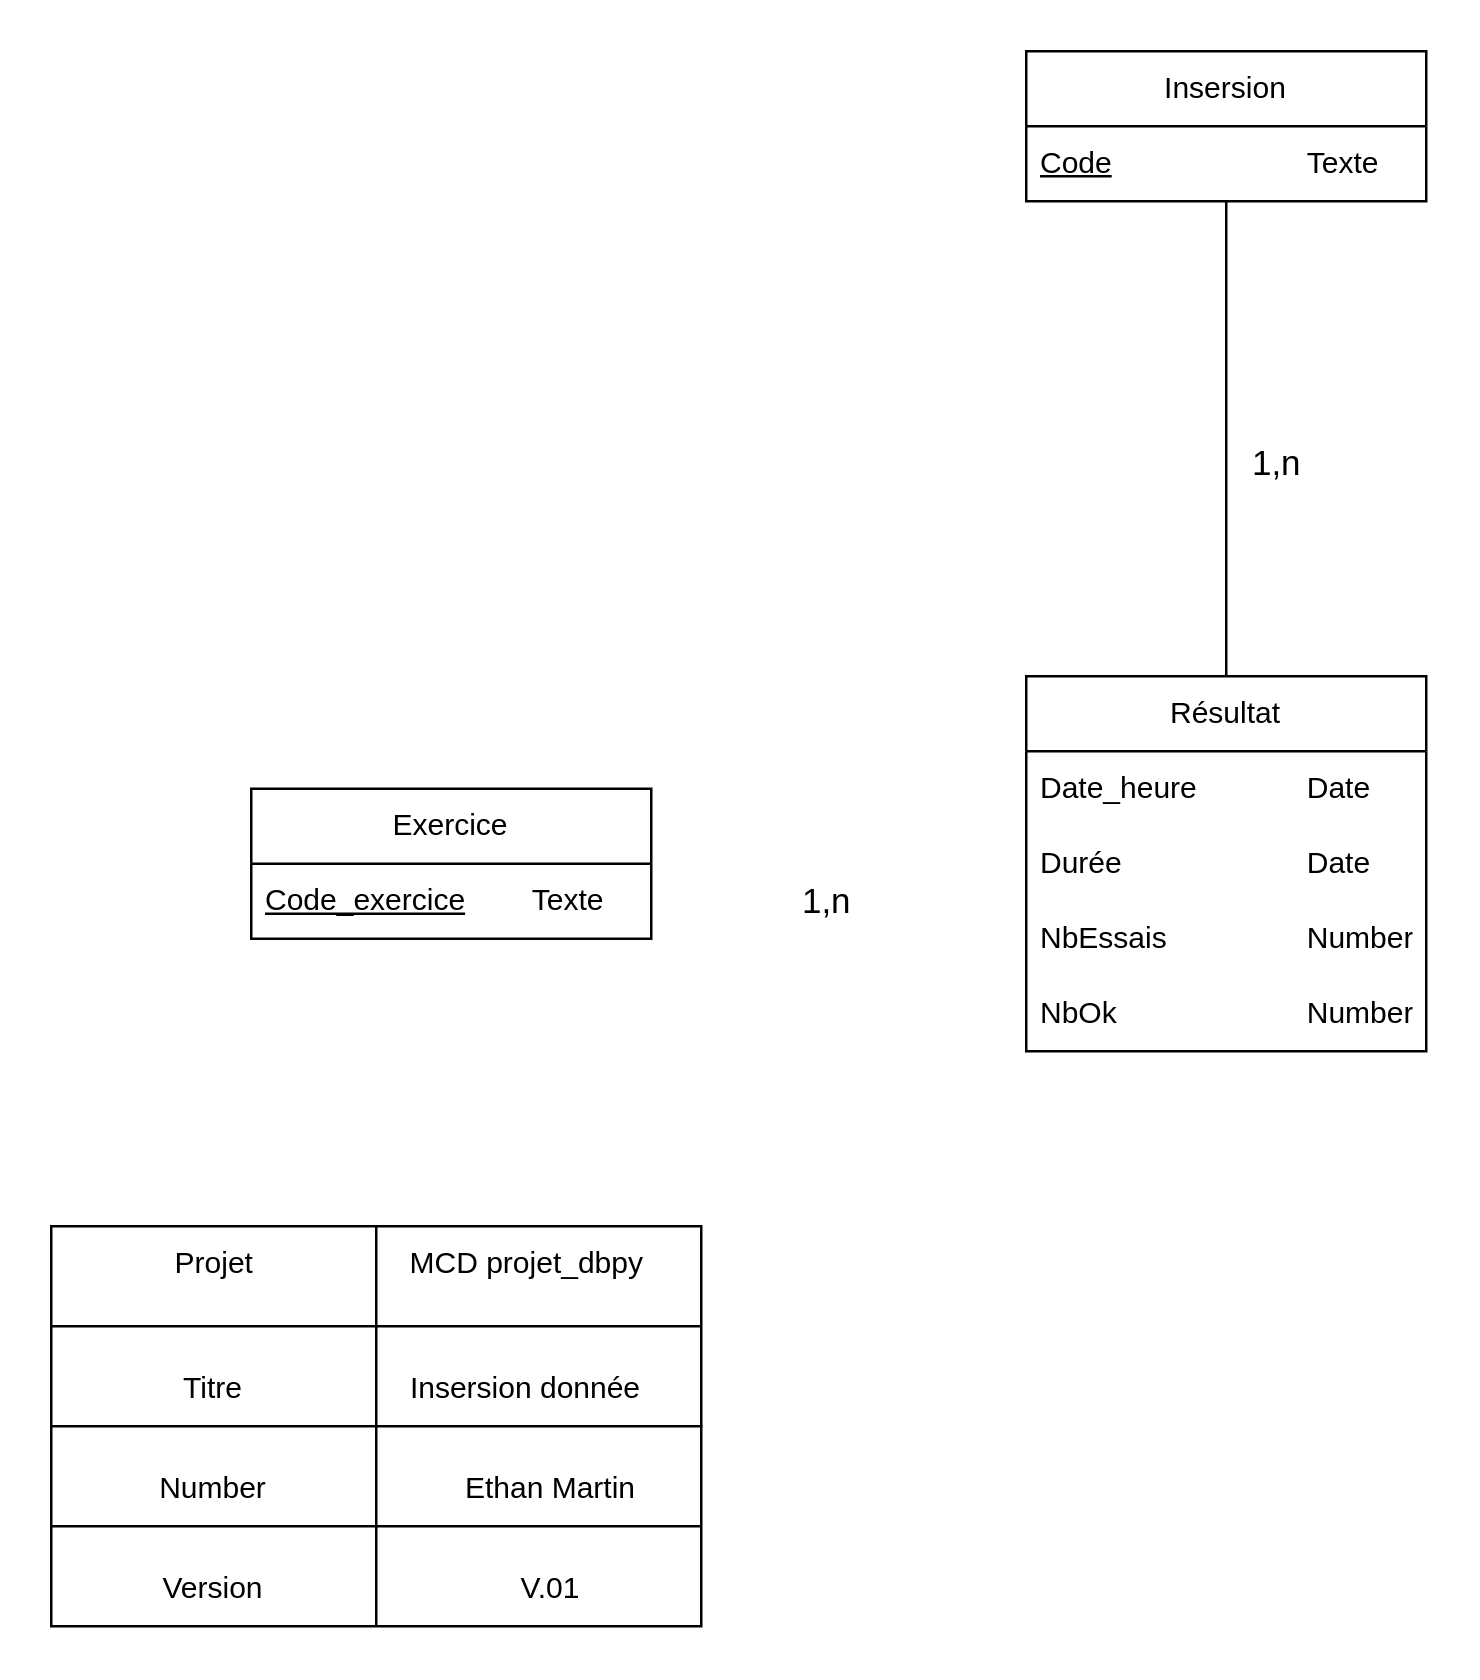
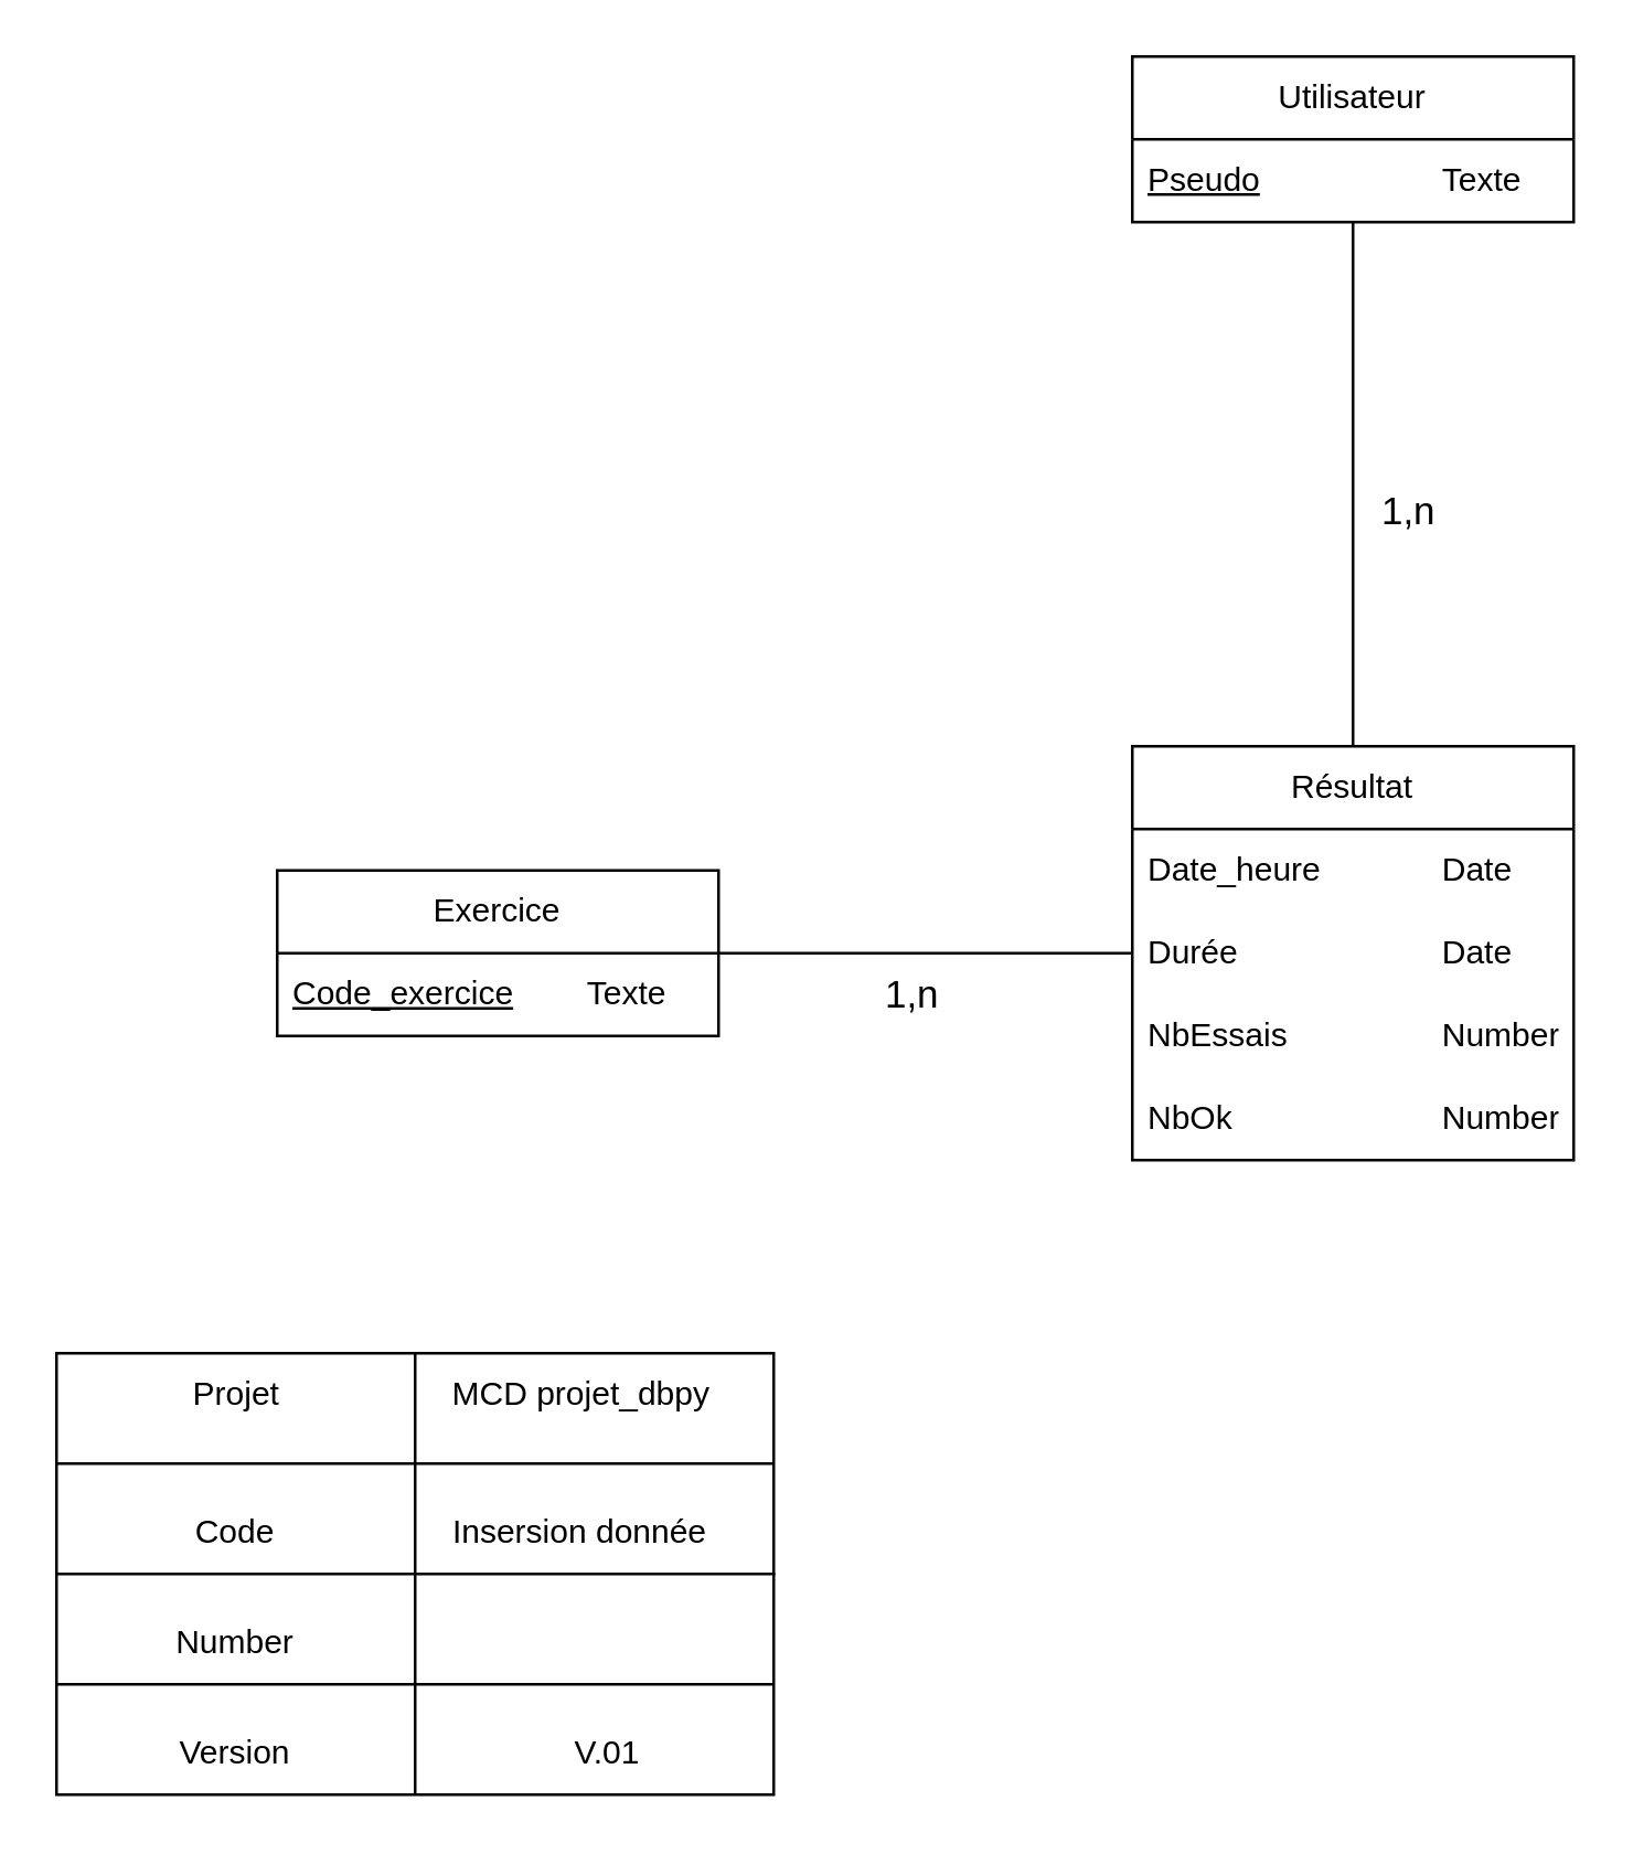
- <mxCell id="3" value="Insersion" style="swimlane;fontStyle=0;childLayout=stackLayout;horizontal=1;startSize=30;horizontalStack=0;resizeParent=1;resizeParentMax=0;resizeLast=0;collapsible=1;marginBottom=0;whiteSpace=wrap;html=1;" parent="1" vertex="1"><mxGeometry x="410" y="20" width="160" height="60" as="geometry"><mxRectangle x="40" y="50" width="90" height="30" as="alternateBounds" /></mxGeometry></mxCell>
+ <mxCell id="3" value="Utilisateur" style="swimlane;fontStyle=0;childLayout=stackLayout;horizontal=1;startSize=30;horizontalStack=0;resizeParent=1;resizeParentMax=0;resizeLast=0;collapsible=1;marginBottom=0;whiteSpace=wrap;html=1;" parent="1" vertex="1"><mxGeometry x="410" y="20" width="160" height="60" as="geometry"><mxRectangle x="40" y="50" width="90" height="30" as="alternateBounds" /></mxGeometry></mxCell>
- <mxCell id="4" value="&lt;u&gt;Code&lt;/u&gt;&lt;span style=&quot;text-decoration-line: underline; white-space: pre;&quot;&gt;&#09;&lt;/span&gt;&lt;span style=&quot;text-decoration-line: underline; white-space: pre;&quot;&gt;&#09;&lt;/span&gt;&lt;span style=&quot;text-decoration-line: underline; white-space: pre;&quot;&gt;&#09;&lt;/span&gt;Texte" style="text;strokeColor=none;fillColor=none;align=left;verticalAlign=middle;spacingLeft=4;spacingRight=4;overflow=hidden;points=[[0,0.5],[1,0.5]];portConstraint=eastwest;rotatable=0;whiteSpace=wrap;html=1;" parent="3" vertex="1"><mxGeometry y="30" width="160" height="30" as="geometry" /></mxCell>
+ <mxCell id="4" value="&lt;u&gt;Pseudo&lt;/u&gt;&lt;span style=&quot;text-decoration-line: underline; white-space: pre;&quot;&gt;&#09;&lt;/span&gt;&lt;span style=&quot;text-decoration-line: underline; white-space: pre;&quot;&gt;&#09;&lt;/span&gt;&lt;span style=&quot;text-decoration-line: underline; white-space: pre;&quot;&gt;&#09;&lt;/span&gt;Texte" style="text;strokeColor=none;fillColor=none;align=left;verticalAlign=middle;spacingLeft=4;spacingRight=4;overflow=hidden;points=[[0,0.5],[1,0.5]];portConstraint=eastwest;rotatable=0;whiteSpace=wrap;html=1;" parent="3" vertex="1"><mxGeometry y="30" width="160" height="30" as="geometry" /></mxCell>
+ <mxCell id="5" style="edgeStyle=orthogonalEdgeStyle;rounded=0;orthogonalLoop=1;jettySize=auto;html=1;exitX=1;exitY=0.5;exitDx=0;exitDy=0;entryX=0;entryY=0.5;entryDx=0;entryDy=0;endArrow=none;endFill=0;" parent="1" source="6" target="10" edge="1"><mxGeometry relative="1" as="geometry" /></mxCell>
- <mxCell id="23" value="Titre" style="text;html=1;strokeColor=none;fillColor=none;align=center;verticalAlign=middle;whiteSpace=wrap;rounded=0;" vertex="1" parent="1"><mxGeometry x="55" y="540" width="60" height="30" as="geometry" /></mxCell>
+ <mxCell id="23" value="Code" style="text;html=1;strokeColor=none;fillColor=none;align=center;verticalAlign=middle;whiteSpace=wrap;rounded=0;" vertex="1" parent="1"><mxGeometry x="55" y="540" width="60" height="30" as="geometry" /></mxCell>
- <mxCell id="22" value="Ethan Martin" style="text;html=1;strokeColor=none;fillColor=none;align=center;verticalAlign=middle;whiteSpace=wrap;rounded=0;" vertex="1" parent="1"><mxGeometry x="175" y="580" width="90" height="30" as="geometry" /></mxCell>
